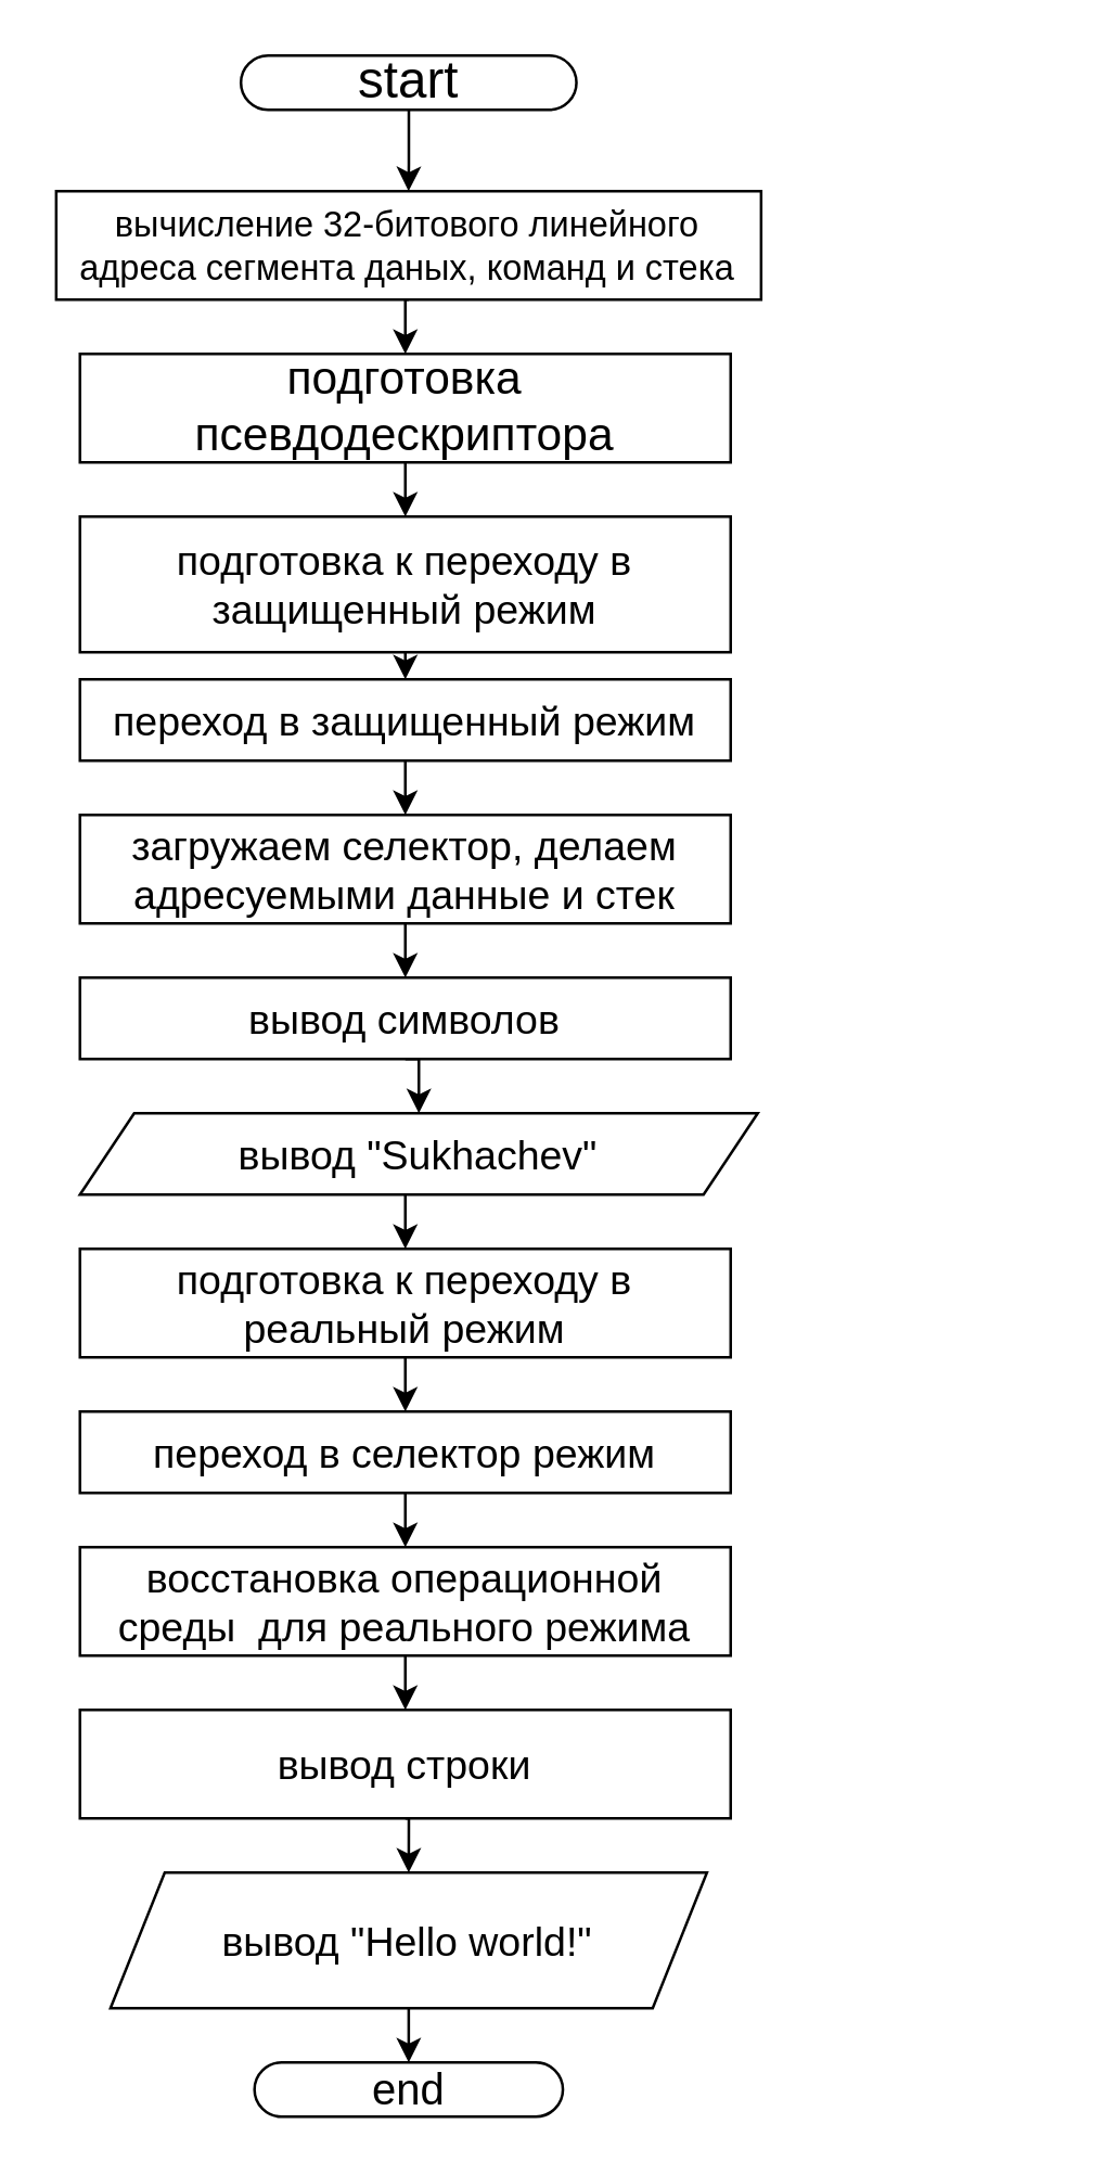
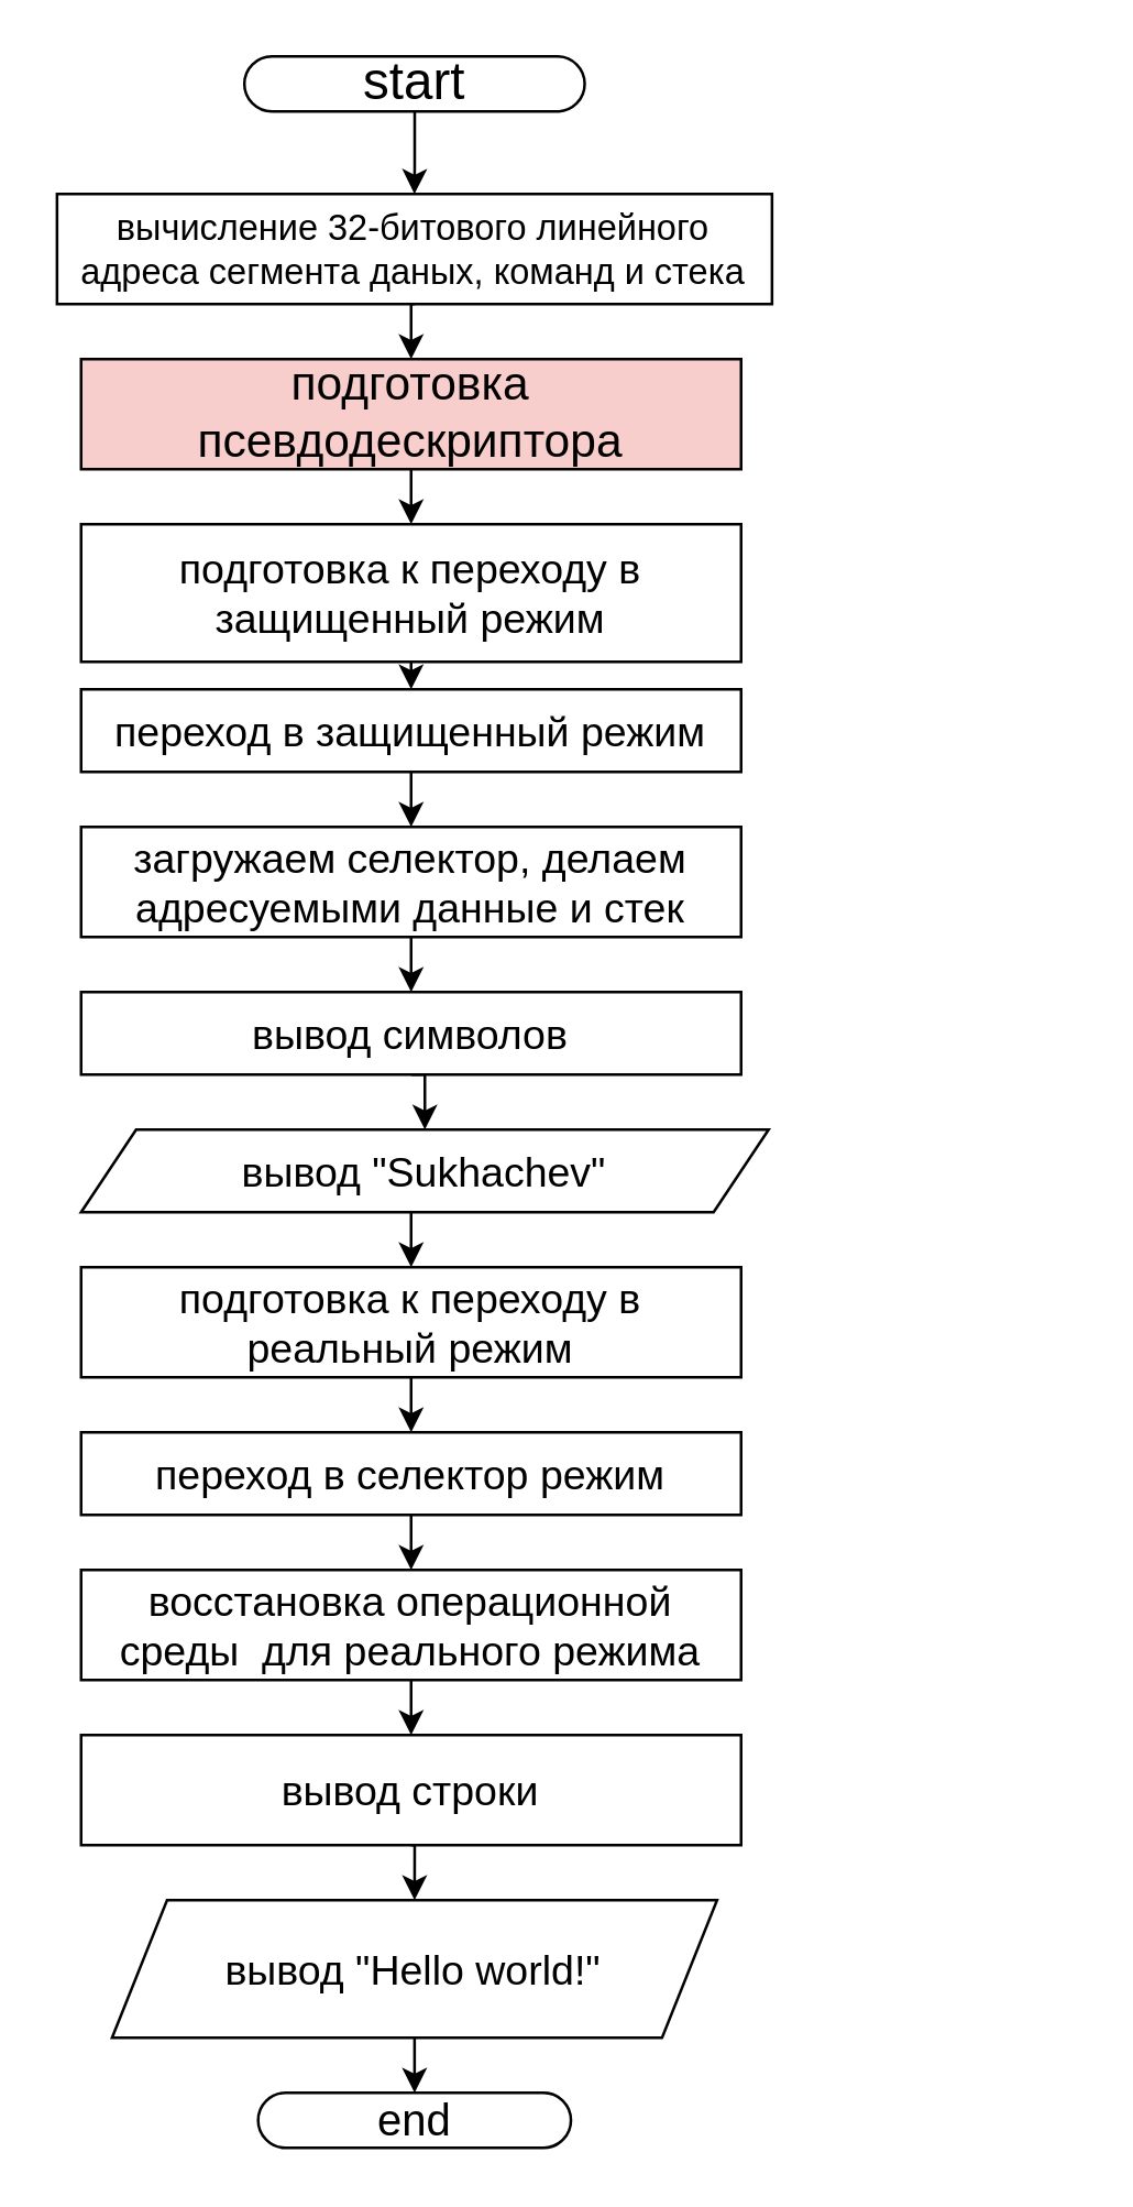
- <mxCell id="9" value="подготовка псевдодескриптора" style="rounded=0;whiteSpace=wrap;html=1;fontSize=17;" vertex="1" parent="1"><mxGeometry x="29" y="130" width="240" height="40" as="geometry" /></mxCell>
+ <mxCell id="9" value="подготовка псевдодескриптора" style="rounded=0;whiteSpace=wrap;html=1;fontSize=17;fillColor=#f8cecc;" vertex="1" parent="1"><mxGeometry x="29" y="130" width="240" height="40" as="geometry" /></mxCell>
